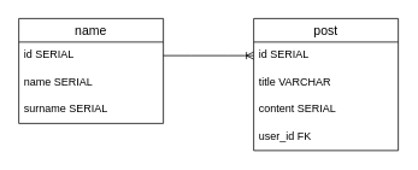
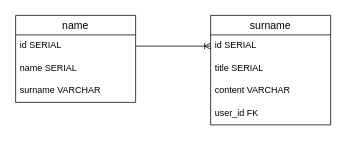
- <mxCell id="2" value="post" style="swimlane;fontStyle=0;childLayout=stackLayout;horizontal=1;startSize=26;horizontalStack=0;resizeParent=1;resizeParentMax=0;resizeLast=0;collapsible=1;marginBottom=0;align=center;fontSize=14;" vertex="1" parent="1"><mxGeometry x="280" y="20" width="160" height="146" as="geometry"><mxRectangle x="330" y="250" width="70" height="30" as="alternateBounds" /></mxGeometry></mxCell>
+ <mxCell id="2" value="surname" style="swimlane;fontStyle=0;childLayout=stackLayout;horizontal=1;startSize=26;horizontalStack=0;resizeParent=1;resizeParentMax=0;resizeLast=0;collapsible=1;marginBottom=0;align=center;fontSize=14;" vertex="1" parent="1"><mxGeometry x="280" y="20" width="160" height="146" as="geometry"><mxRectangle x="330" y="250" width="70" height="30" as="alternateBounds" /></mxGeometry></mxCell>
- <mxCell id="4" value="title VARCHAR" style="text;strokeColor=none;fillColor=none;spacingLeft=4;spacingRight=4;overflow=hidden;rotatable=0;points=[[0,0.5],[1,0.5]];portConstraint=eastwest;fontSize=12;" vertex="1" parent="2"><mxGeometry y="56" width="160" height="30" as="geometry" /></mxCell>
+ <mxCell id="4" value="title SERIAL" style="text;strokeColor=none;fillColor=none;spacingLeft=4;spacingRight=4;overflow=hidden;rotatable=0;points=[[0,0.5],[1,0.5]];portConstraint=eastwest;fontSize=12;" vertex="1" parent="2"><mxGeometry y="56" width="160" height="30" as="geometry" /></mxCell>
- <mxCell id="10" value="surname SERIAL" style="text;strokeColor=none;fillColor=none;spacingLeft=4;spacingRight=4;overflow=hidden;rotatable=0;points=[[0,0.5],[1,0.5]];portConstraint=eastwest;fontSize=12;" vertex="1" parent="7"><mxGeometry y="86" width="160" height="30" as="geometry" /></mxCell>
+ <mxCell id="10" value="surname VARCHAR" style="text;strokeColor=none;fillColor=none;spacingLeft=4;spacingRight=4;overflow=hidden;rotatable=0;points=[[0,0.5],[1,0.5]];portConstraint=eastwest;fontSize=12;" vertex="1" parent="7"><mxGeometry y="86" width="160" height="30" as="geometry" /></mxCell>
- <mxCell id="5" value="content SERIAL" style="text;strokeColor=none;fillColor=none;spacingLeft=4;spacingRight=4;overflow=hidden;rotatable=0;points=[[0,0.5],[1,0.5]];portConstraint=eastwest;fontSize=12;" vertex="1" parent="2"><mxGeometry y="86" width="160" height="30" as="geometry" /></mxCell>
+ <mxCell id="5" value="content VARCHAR" style="text;strokeColor=none;fillColor=none;spacingLeft=4;spacingRight=4;overflow=hidden;rotatable=0;points=[[0,0.5],[1,0.5]];portConstraint=eastwest;fontSize=12;" vertex="1" parent="2"><mxGeometry y="86" width="160" height="30" as="geometry" /></mxCell>
